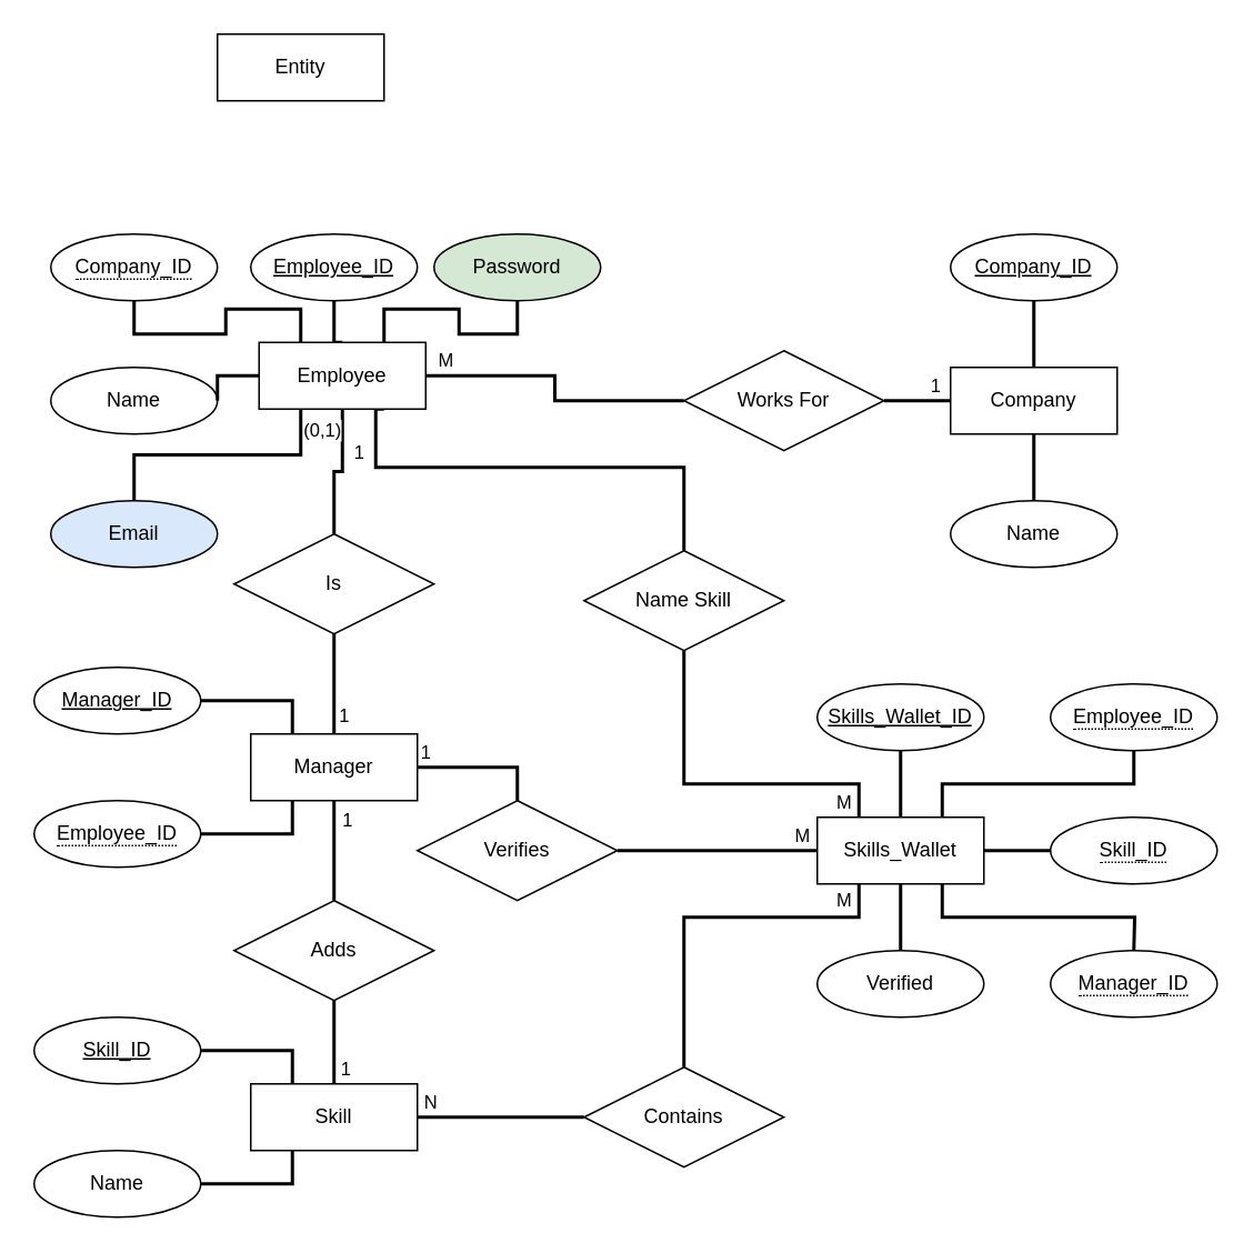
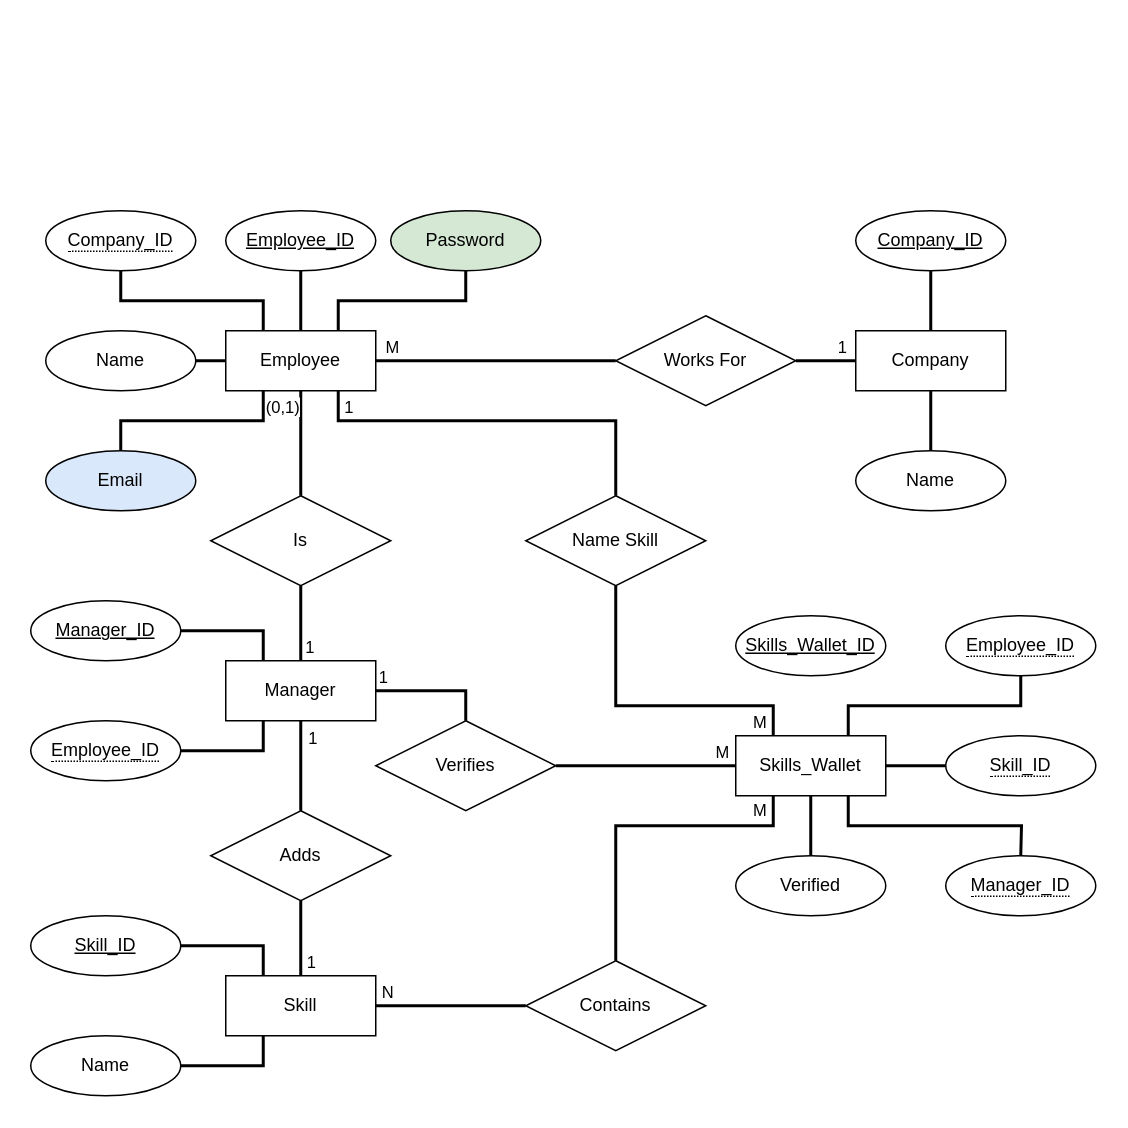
- <mxCell id="4" value="Entity" style="whiteSpace=wrap;html=1;align=center;" vertex="1" parent="1"><mxGeometry x="130" y="20" width="100" height="40" as="geometry" /></mxCell>
- <mxCell id="21" value="Employee" style="whiteSpace=wrap;html=1;align=center;" vertex="1" parent="1"><mxGeometry x="155" y="205" width="100" height="40" as="geometry" /></mxCell>
+ <mxCell id="21" value="Employee" style="whiteSpace=wrap;html=1;align=center;" vertex="1" parent="1"><mxGeometry x="150" y="220" width="100" height="40" as="geometry" /></mxCell>
- <mxCell id="69" value="Is" style="shape=rhombus;perimeter=rhombusPerimeter;whiteSpace=wrap;html=1;align=center;" vertex="1" parent="1"><mxGeometry x="140" y="320" width="120" height="60" as="geometry" /></mxCell>
+ <mxCell id="69" value="Is" style="shape=rhombus;perimeter=rhombusPerimeter;whiteSpace=wrap;html=1;align=center;" vertex="1" parent="1"><mxGeometry x="140" y="330" width="120" height="60" as="geometry" /></mxCell>
- <mxCell id="39" style="edgeStyle=orthogonalEdgeStyle;rounded=0;orthogonalLoop=1;jettySize=auto;html=1;exitX=0.5;exitY=0;exitDx=0;exitDy=0;entryX=0.5;entryY=1;entryDx=0;entryDy=0;endArrow=none;startFill=0;strokeWidth=2;" edge="1" parent="1" source="45" target="38"><mxGeometry relative="1" as="geometry" /></mxCell>
